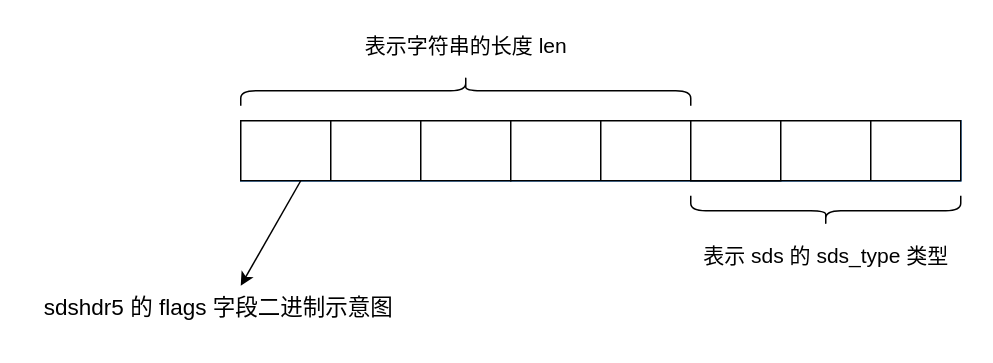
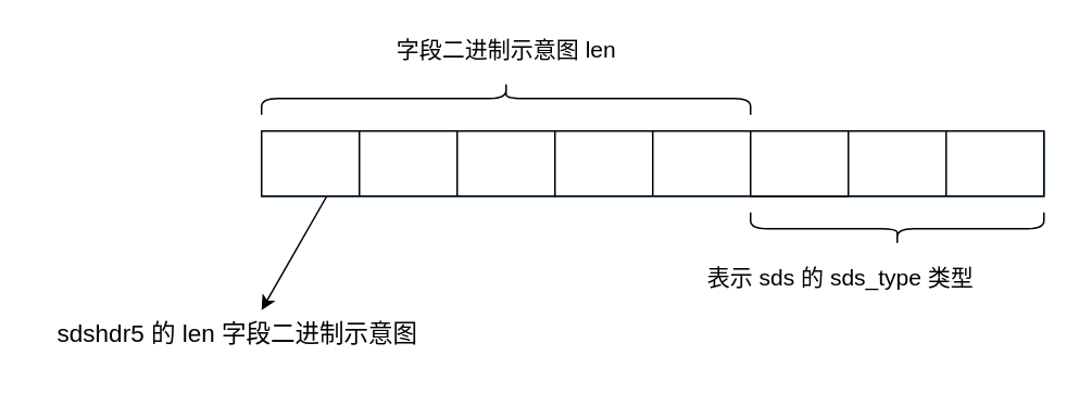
- <mxCell id="20" value="&lt;font style=&quot;font-size: 14px&quot;&gt;表示字符串的长度 len&lt;/font&gt;" style="text;html=1;resizable=0;autosize=1;align=center;verticalAlign=middle;points=[];fillColor=none;strokeColor=none;rounded=0;" vertex="1" parent="1"><mxGeometry x="235" y="20" width="150" height="20" as="geometry" /></mxCell>
+ <mxCell id="20" value="&lt;font style=&quot;font-size: 14px&quot;&gt;字段二进制示意图 len&lt;/font&gt;" style="text;html=1;resizable=0;autosize=1;align=center;verticalAlign=middle;points=[];fillColor=none;strokeColor=none;rounded=0;" vertex="1" parent="1"><mxGeometry x="235" y="20" width="150" height="20" as="geometry" /></mxCell>
- <mxCell id="21" value="&lt;font style=&quot;font-size: 14px&quot;&gt;表示 sds 的 sds&lt;span style=&quot;text-align: left&quot;&gt;_type 类型&lt;/span&gt;&lt;/font&gt;" style="text;html=1;resizable=0;autosize=1;align=center;verticalAlign=middle;points=[];fillColor=none;strokeColor=none;rounded=0;" vertex="1" parent="1"><mxGeometry x="460" y="160" width="180" height="20" as="geometry" /></mxCell>
+ <mxCell id="21" value="&lt;font style=&quot;font-size: 14px&quot;&gt;表示 sds 的 sds&lt;span style=&quot;text-align: left&quot;&gt;_type 类型&lt;/span&gt;&lt;/font&gt;" style="text;html=1;resizable=0;autosize=1;align=center;verticalAlign=middle;points=[];fillColor=none;strokeColor=none;rounded=0;" vertex="1" parent="1"><mxGeometry x="425" y="160" width="180" height="20" as="geometry" /></mxCell>
- <mxCell id="23" value="&lt;div style=&quot;line-height: 1.75 ; text-align: left&quot;&gt;&lt;font style=&quot;font-size: 15px&quot;&gt;sdshdr5 的 flags 字段二进制示意图&lt;/font&gt;&lt;/div&gt;" style="text;html=1;resizable=0;autosize=1;align=center;verticalAlign=middle;points=[];fillColor=none;strokeColor=none;rounded=0;" vertex="1" parent="1"><mxGeometry x="20" y="190" width="250" height="30" as="geometry" /></mxCell>
+ <mxCell id="23" value="&lt;div style=&quot;line-height: 1.75 ; text-align: left&quot;&gt;&lt;font style=&quot;font-size: 15px&quot;&gt;sdshdr5 的 len 字段二进制示意图&lt;/font&gt;&lt;/div&gt;" style="text;html=1;resizable=0;autosize=1;align=center;verticalAlign=middle;points=[];fillColor=none;strokeColor=none;rounded=0;" vertex="1" parent="1"><mxGeometry x="20" y="190" width="250" height="30" as="geometry" /></mxCell>
